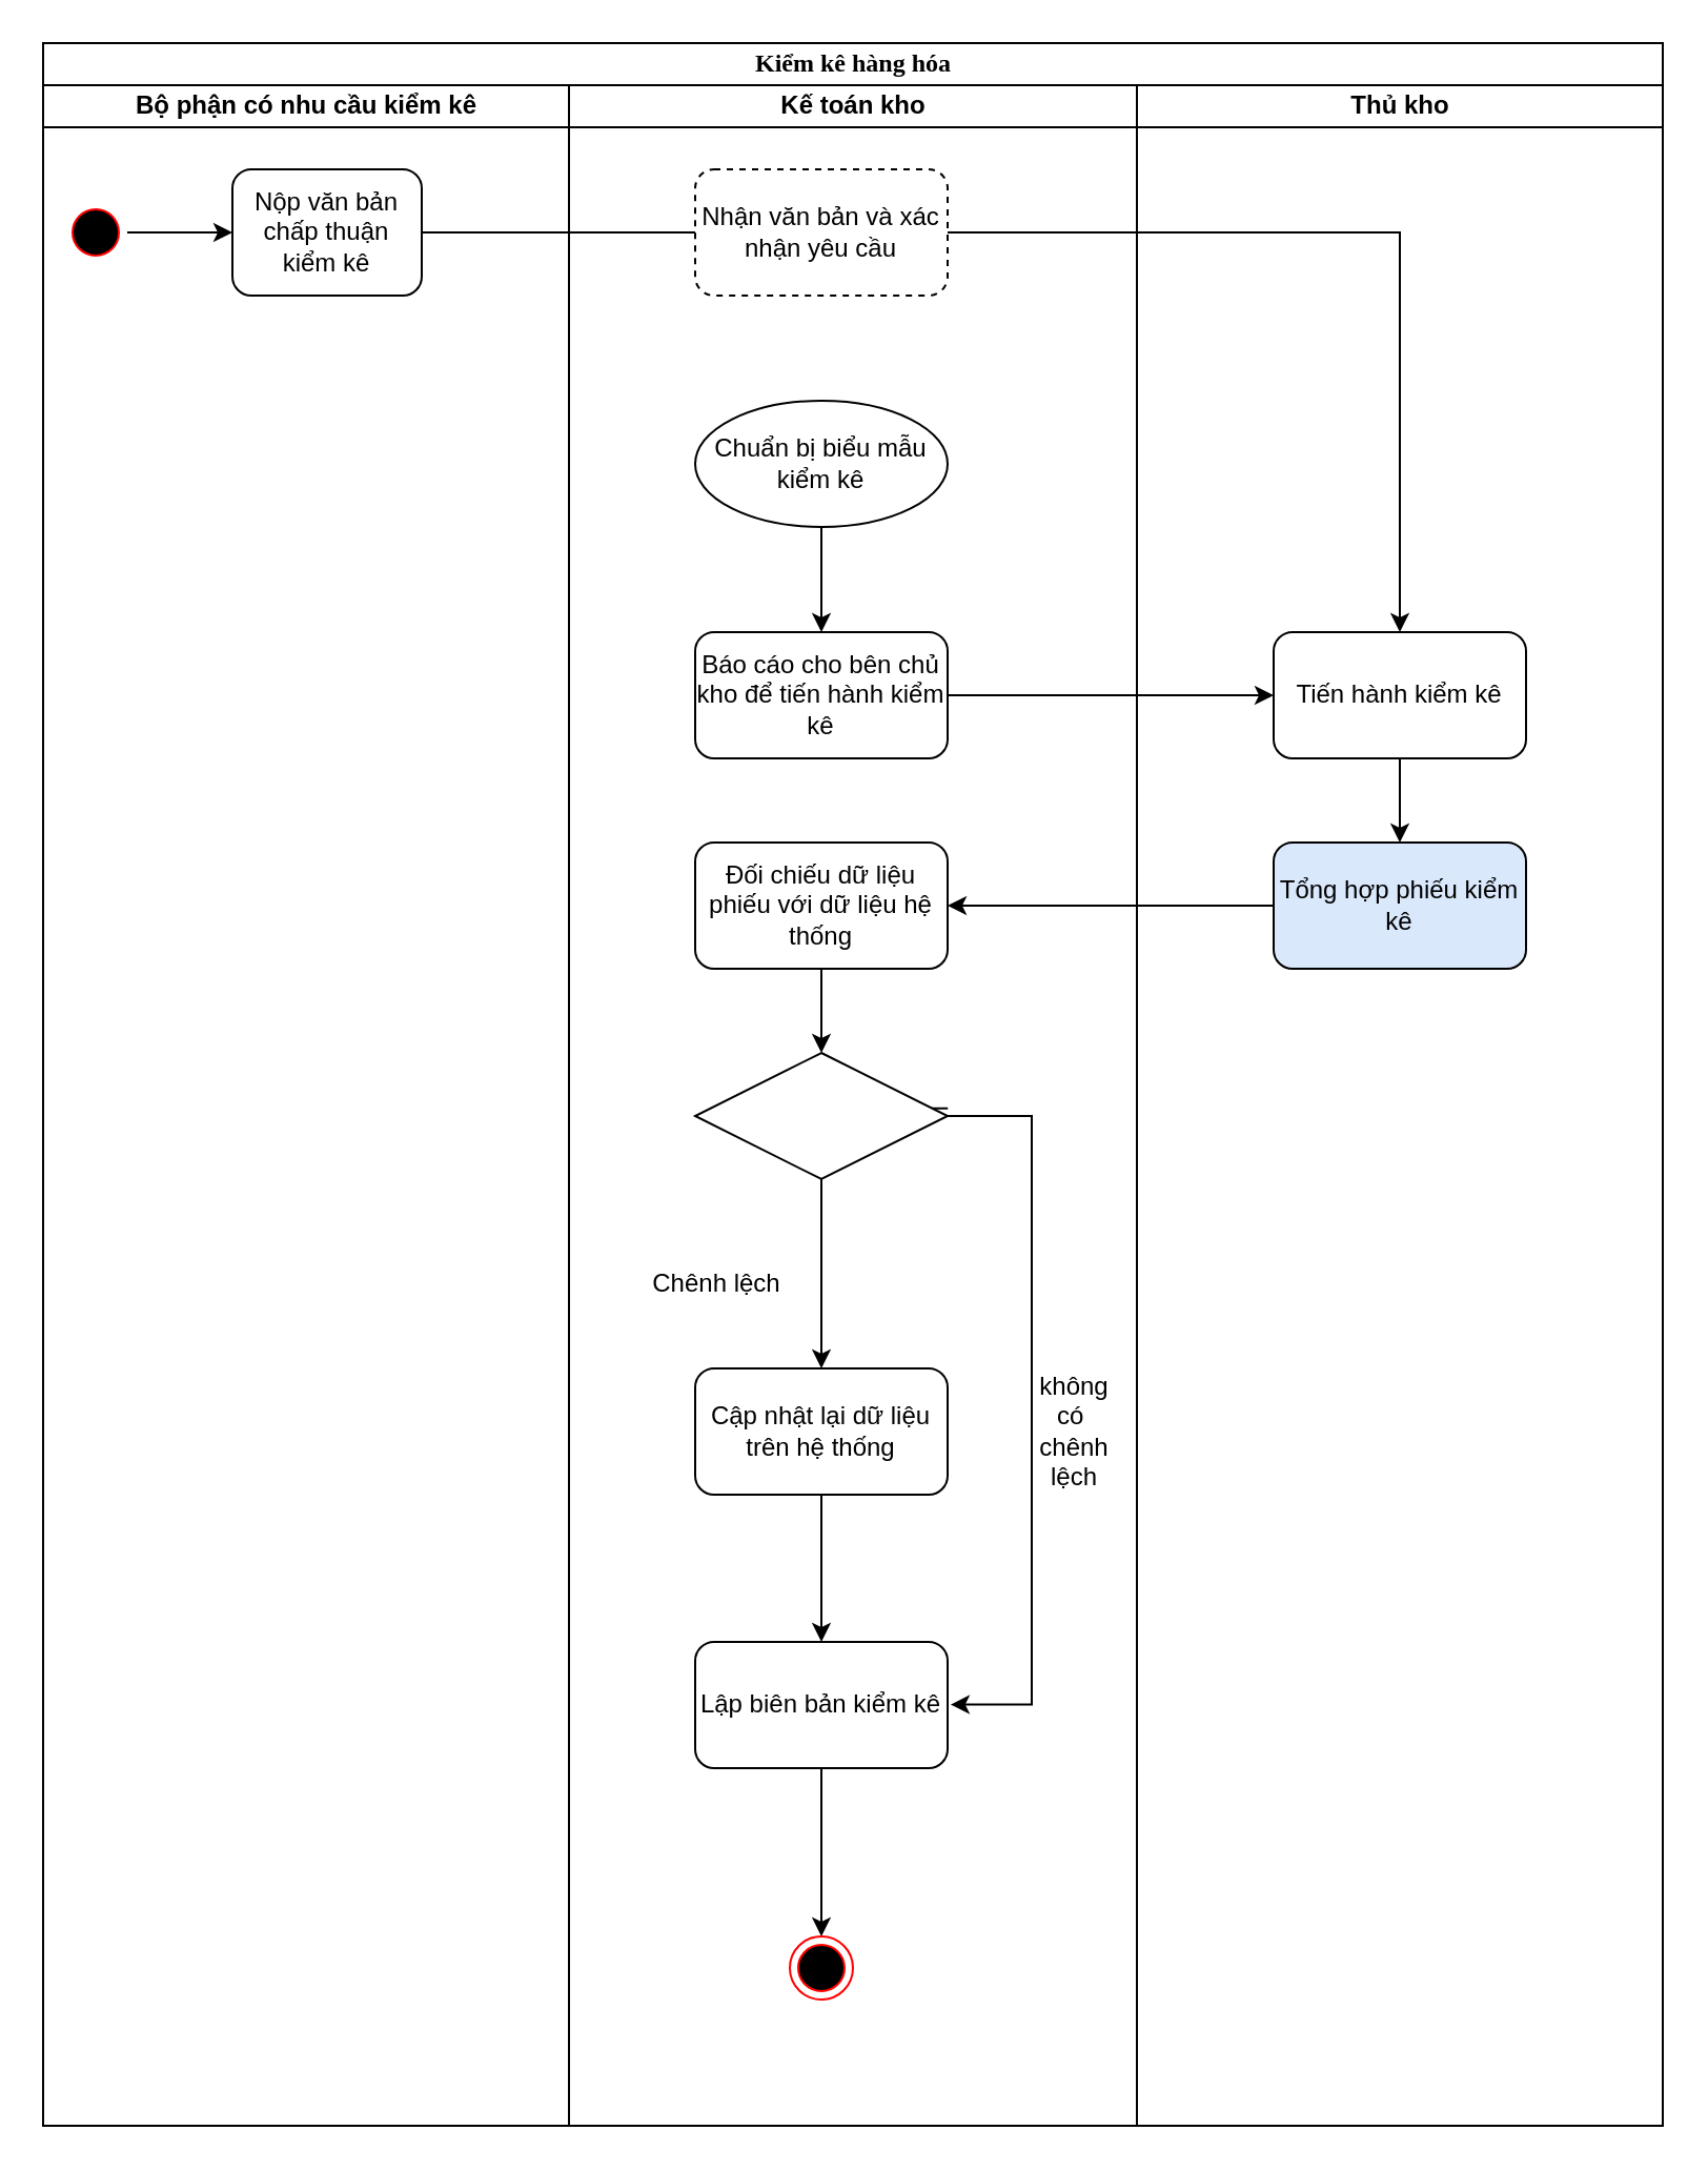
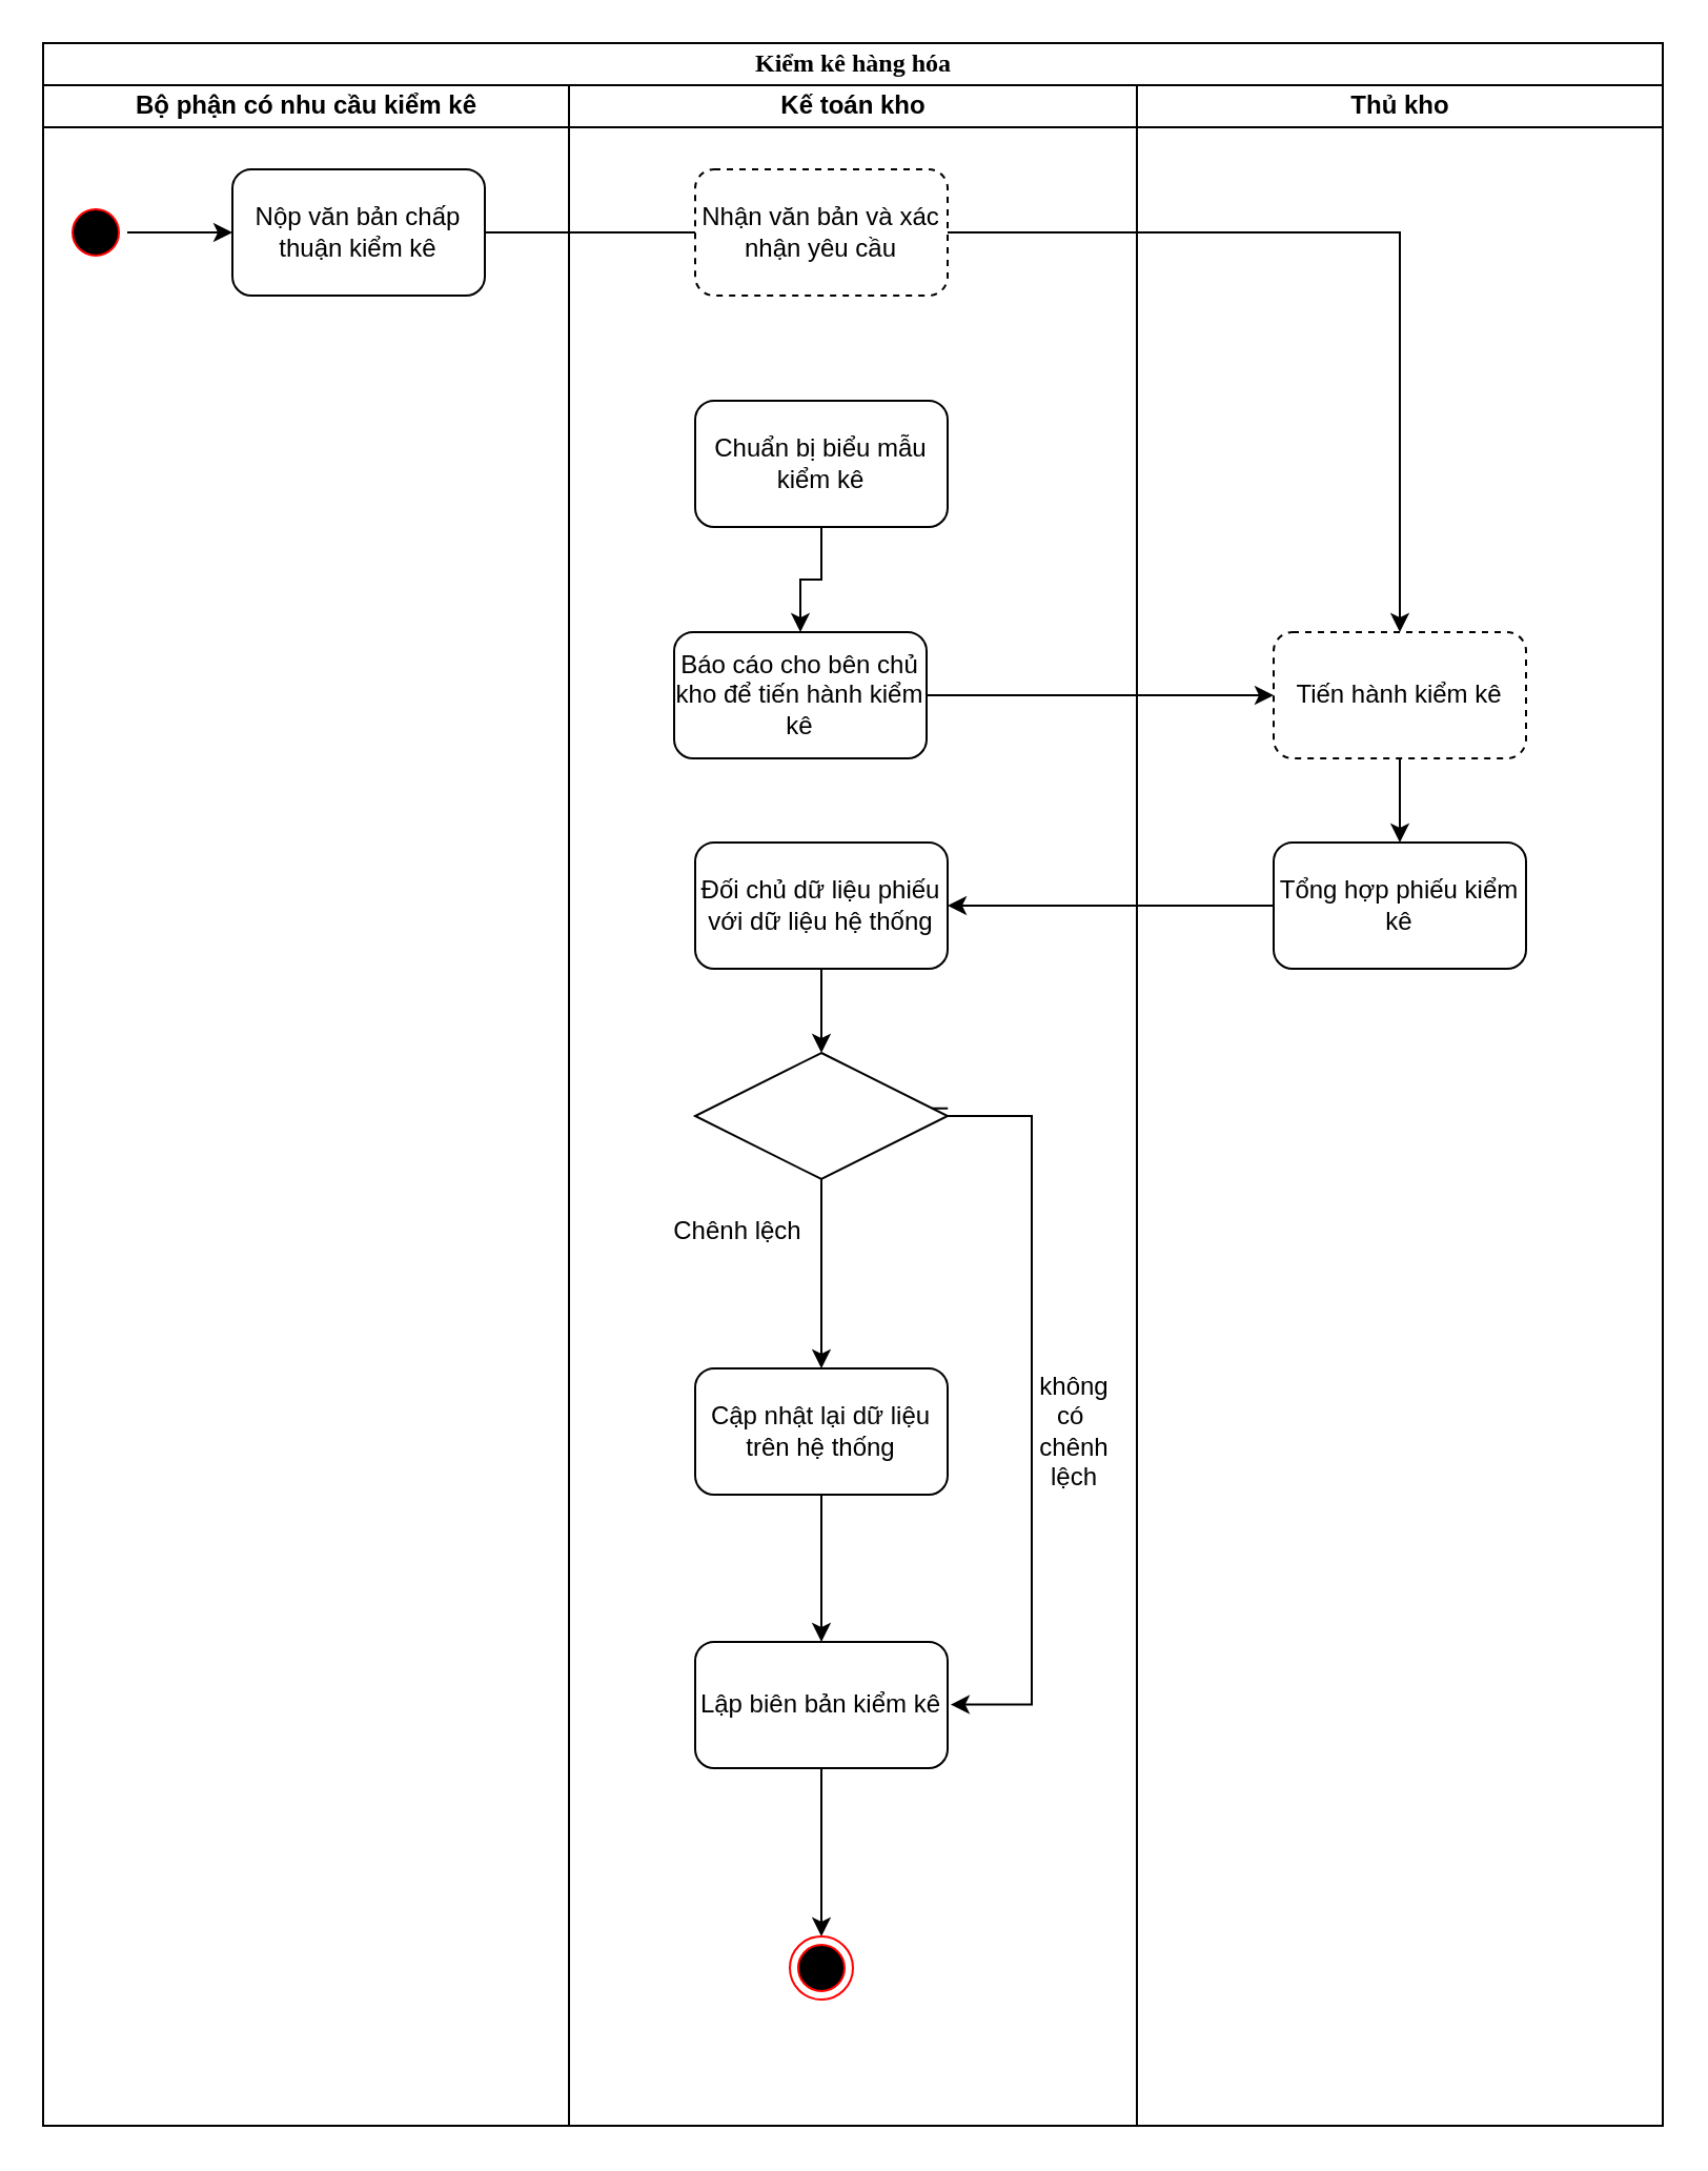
- <mxCell id="6" value="Nộp văn bản chấp thuận kiểm kê" style="rounded=1;whiteSpace=wrap;html=1;" vertex="1" parent="3"><mxGeometry x="90" y="40" width="90" height="60" as="geometry" /></mxCell>
+ <mxCell id="6" value="Nộp văn bản chấp thuận kiểm kê" style="rounded=1;whiteSpace=wrap;html=1;" vertex="1" parent="3"><mxGeometry x="90" y="40" width="120" height="60" as="geometry" /></mxCell>
- <mxCell id="23" value="Chuẩn bị biểu mẫu kiểm kê" style="ellipse;whiteSpace=wrap;html=1;" vertex="1" parent="7"><mxGeometry x="60" y="150" width="120" height="60" as="geometry" /></mxCell>
+ <mxCell id="23" value="Chuẩn bị biểu mẫu kiểm kê" style="rounded=1;whiteSpace=wrap;html=1;" vertex="1" parent="7"><mxGeometry x="60" y="150" width="120" height="60" as="geometry" /></mxCell>
- <mxCell id="10" value="Báo cáo cho bên chủ kho để tiến hành kiểm kê" style="rounded=1;whiteSpace=wrap;html=1;" vertex="1" parent="7"><mxGeometry x="60" y="260" width="120" height="60" as="geometry" /></mxCell>
+ <mxCell id="10" value="Báo cáo cho bên chủ kho để tiến hành kiểm kê" style="rounded=1;whiteSpace=wrap;html=1;" vertex="1" parent="7"><mxGeometry x="50" y="260" width="120" height="60" as="geometry" /></mxCell>
- <mxCell id="27" value="Tiến hành kiểm kê" style="rounded=1;whiteSpace=wrap;html=1;" vertex="1" parent="25"><mxGeometry x="65" y="260" width="120" height="60" as="geometry" /></mxCell>
+ <mxCell id="27" value="Tiến hành kiểm kê" style="rounded=1;whiteSpace=wrap;html=1;dashed=1;" vertex="1" parent="25"><mxGeometry x="65" y="260" width="120" height="60" as="geometry" /></mxCell>
- <mxCell id="11" value="Đối chiếu dữ liệu phiếu với dữ liệu hệ thống" style="rounded=1;whiteSpace=wrap;html=1;" vertex="1" parent="7"><mxGeometry x="60" y="360" width="120" height="60" as="geometry" /></mxCell>
+ <mxCell id="11" value="Đối chủ dữ liệu phiếu với dữ liệu hệ thống" style="rounded=1;whiteSpace=wrap;html=1;" vertex="1" parent="7"><mxGeometry x="60" y="360" width="120" height="60" as="geometry" /></mxCell>
- <mxCell id="28" value="Tổng hợp phiếu kiểm kê" style="rounded=1;whiteSpace=wrap;html=1;fillColor=#dae8fc;" vertex="1" parent="25"><mxGeometry x="65" y="360" width="120" height="60" as="geometry" /></mxCell>
+ <mxCell id="28" value="Tổng hợp phiếu kiểm kê" style="rounded=1;whiteSpace=wrap;html=1;" vertex="1" parent="25"><mxGeometry x="65" y="360" width="120" height="60" as="geometry" /></mxCell>
- <mxCell id="20" value="Chênh lệch" style="text;html=1;align=center;verticalAlign=middle;resizable=0;points=[];autosize=1;strokeColor=none;fillColor=none;" vertex="1" parent="7"><mxGeometry x="30" y="555" width="80" height="30" as="geometry" /></mxCell>
+ <mxCell id="20" value="Chênh lệch" style="text;html=1;align=center;verticalAlign=middle;resizable=0;points=[];autosize=1;strokeColor=none;fillColor=none;" vertex="1" parent="7"><mxGeometry x="40" y="530" width="80" height="30" as="geometry" /></mxCell>
